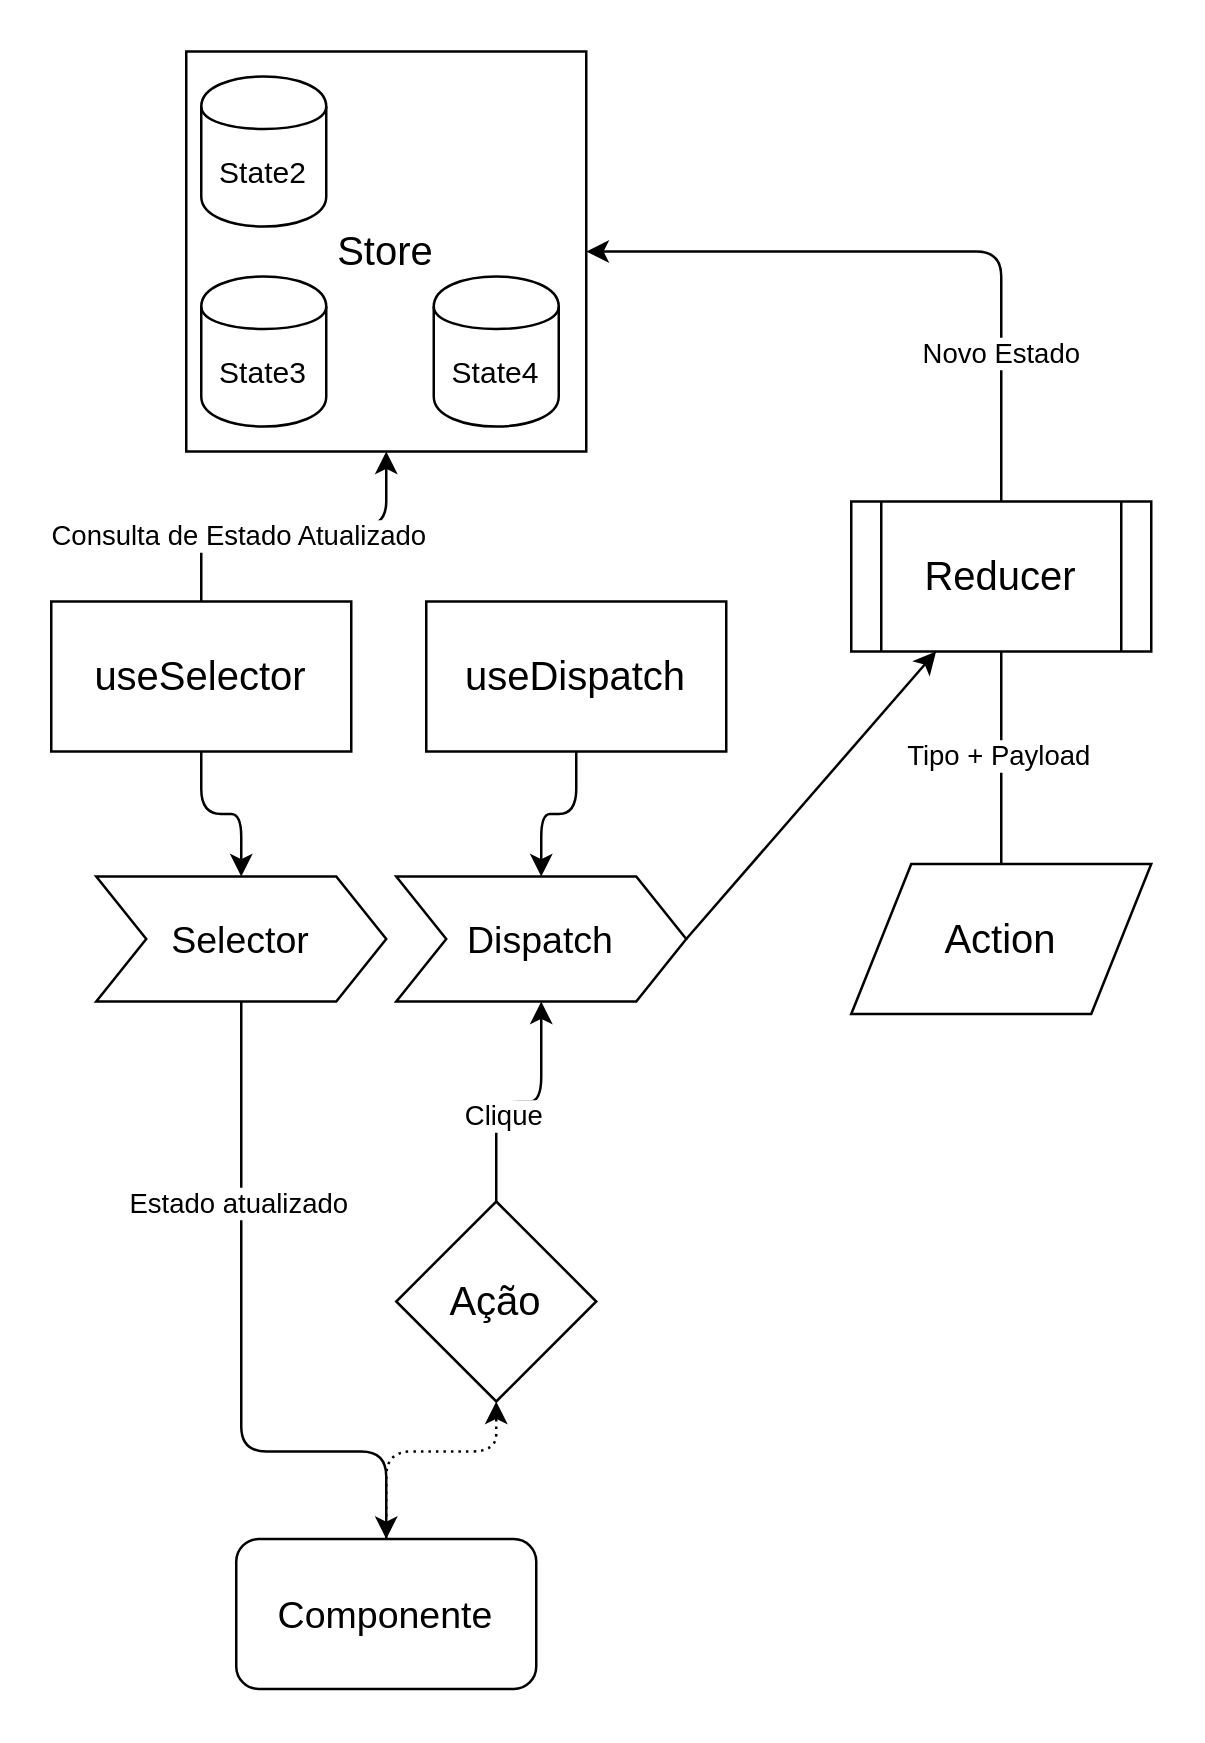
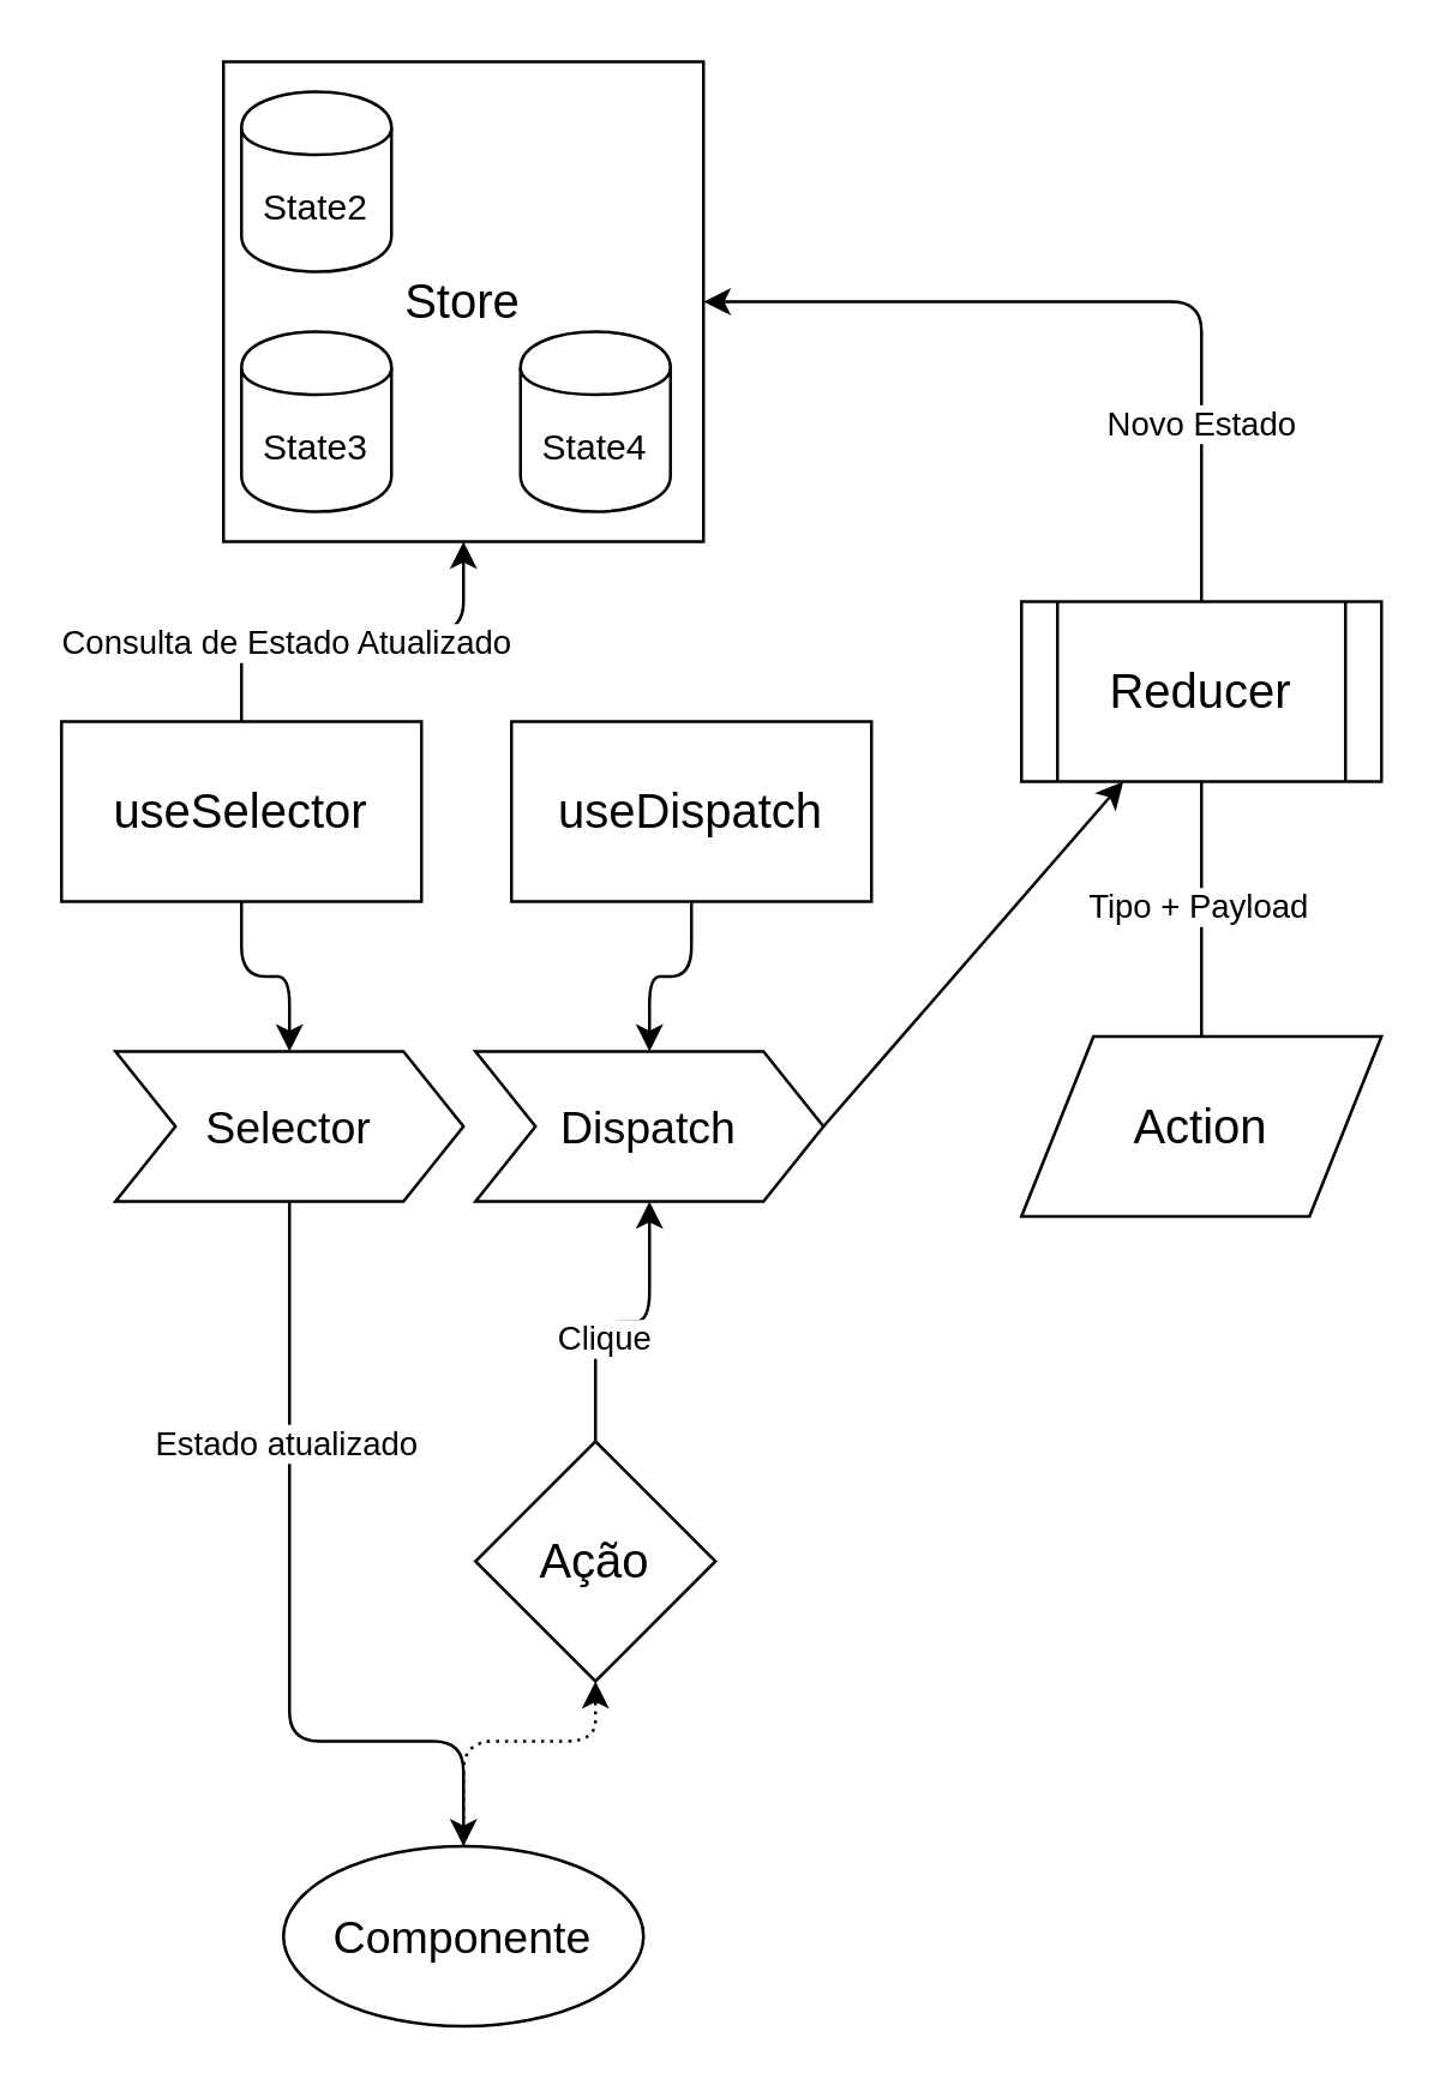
- <mxCell id="2" value="&lt;font style=&quot;font-size: 15px&quot;&gt;Componente&lt;/font&gt;" style="rounded=1;whiteSpace=wrap;html=1;" vertex="1" parent="1"><mxGeometry x="94" y="615" width="120" height="60" as="geometry" /></mxCell>
+ <mxCell id="2" value="&lt;font style=&quot;font-size: 15px&quot;&gt;Componente&lt;/font&gt;" style="ellipse;whiteSpace=wrap;html=1;" vertex="1" parent="1"><mxGeometry x="94" y="615" width="120" height="60" as="geometry" /></mxCell>
